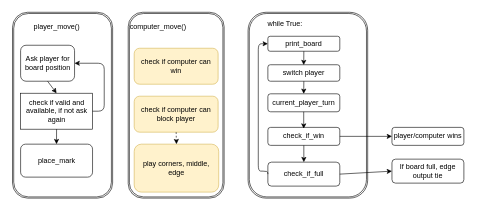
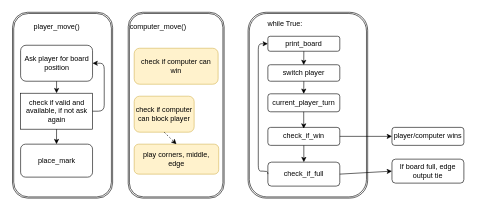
- <mxCell id="5" value="Ask player for board position" style="rounded=1;whiteSpace=wrap;html=1;" parent="1" vertex="1"><mxGeometry x="33.5" y="75" width="90" height="60" as="geometry" /></mxCell>
+ <mxCell id="5" value="Ask player for board position" style="rounded=1;whiteSpace=wrap;html=1;" parent="1" vertex="1"><mxGeometry x="33.5" y="75" width="120" height="60" as="geometry" /></mxCell>
- <mxCell id="7" value="check if computer can block player" style="rounded=1;whiteSpace=wrap;html=1;fillColor=#fff2cc;strokeColor=#d6b656;" parent="1" vertex="1"><mxGeometry x="223" y="160" width="140" height="60" as="geometry" /></mxCell>
+ <mxCell id="7" value="check if computer can block player" style="rounded=1;whiteSpace=wrap;html=1;fillColor=#fff2cc;strokeColor=#d6b656;" parent="1" vertex="1"><mxGeometry x="223" y="160" width="100" height="60" as="geometry" /></mxCell>
- <mxCell id="19" value="play corners, middle, edge" style="rounded=1;whiteSpace=wrap;html=1;fillColor=#fff2cc;strokeColor=#d6b656;" parent="1" vertex="1"><mxGeometry x="223" y="240" width="141" height="80" as="geometry" /></mxCell>
+ <mxCell id="19" value="play corners, middle, edge" style="rounded=1;whiteSpace=wrap;html=1;fillColor=#fff2cc;strokeColor=#d6b656;" parent="1" vertex="1"><mxGeometry x="223" y="240" width="141" height="50" as="geometry" /></mxCell>
